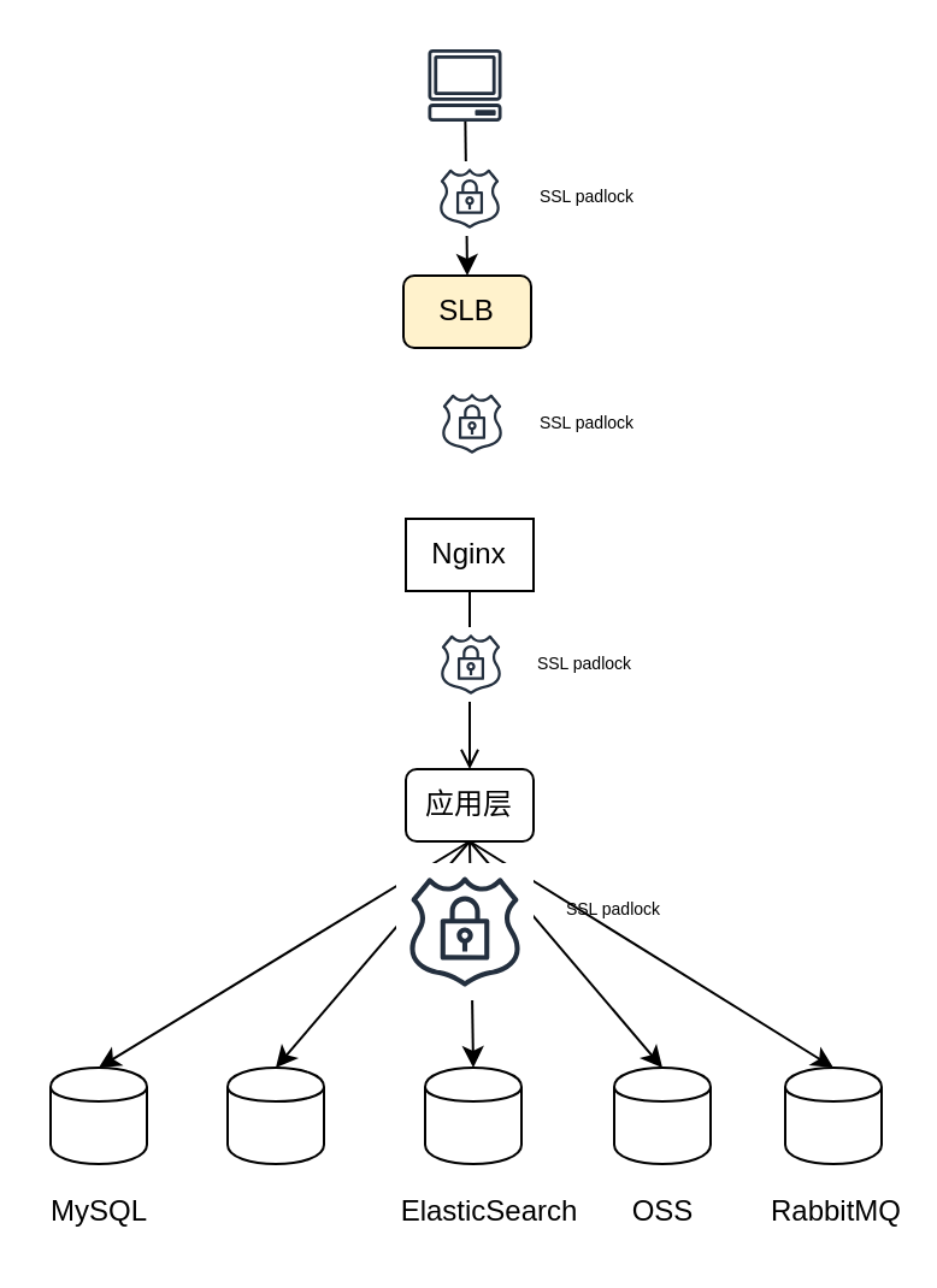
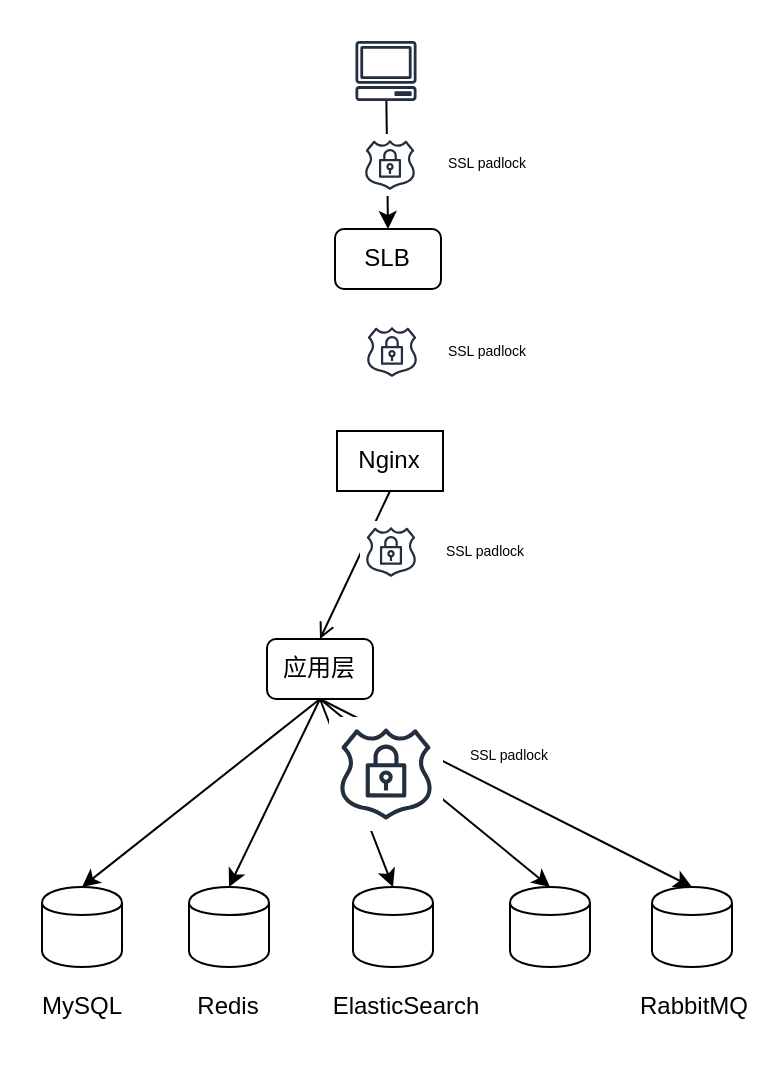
- <mxCell id="3" value="SLB" style="rounded=1;whiteSpace=wrap;html=1;fillColor=#fff2cc;" vertex="1" parent="1"><mxGeometry x="167" y="114" width="53" height="30" as="geometry" /></mxCell>
+ <mxCell id="3" value="SLB" style="rounded=1;whiteSpace=wrap;html=1;" vertex="1" parent="1"><mxGeometry x="167" y="114" width="53" height="30" as="geometry" /></mxCell>
- <mxCell id="5" value="应用层" style="rounded=1;whiteSpace=wrap;html=1;" vertex="1" parent="1"><mxGeometry x="168" y="319" width="53" height="30" as="geometry" /></mxCell>
+ <mxCell id="5" value="应用层" style="rounded=1;whiteSpace=wrap;html=1;" vertex="1" parent="1"><mxGeometry x="133" y="319" width="53" height="30" as="geometry" /></mxCell>
+ <mxCell id="9" value="Redis" style="text;html=1;strokeColor=none;fillColor=none;align=center;verticalAlign=middle;whiteSpace=wrap;rounded=0;" vertex="1" parent="1"><mxGeometry x="94" y="493" width="40" height="20" as="geometry" /></mxCell>
- <mxCell id="13" value="OSS" style="text;html=1;strokeColor=none;fillColor=none;align=center;verticalAlign=middle;whiteSpace=wrap;rounded=0;" vertex="1" parent="1"><mxGeometry x="254.5" y="493" width="40" height="20" as="geometry" /></mxCell>
